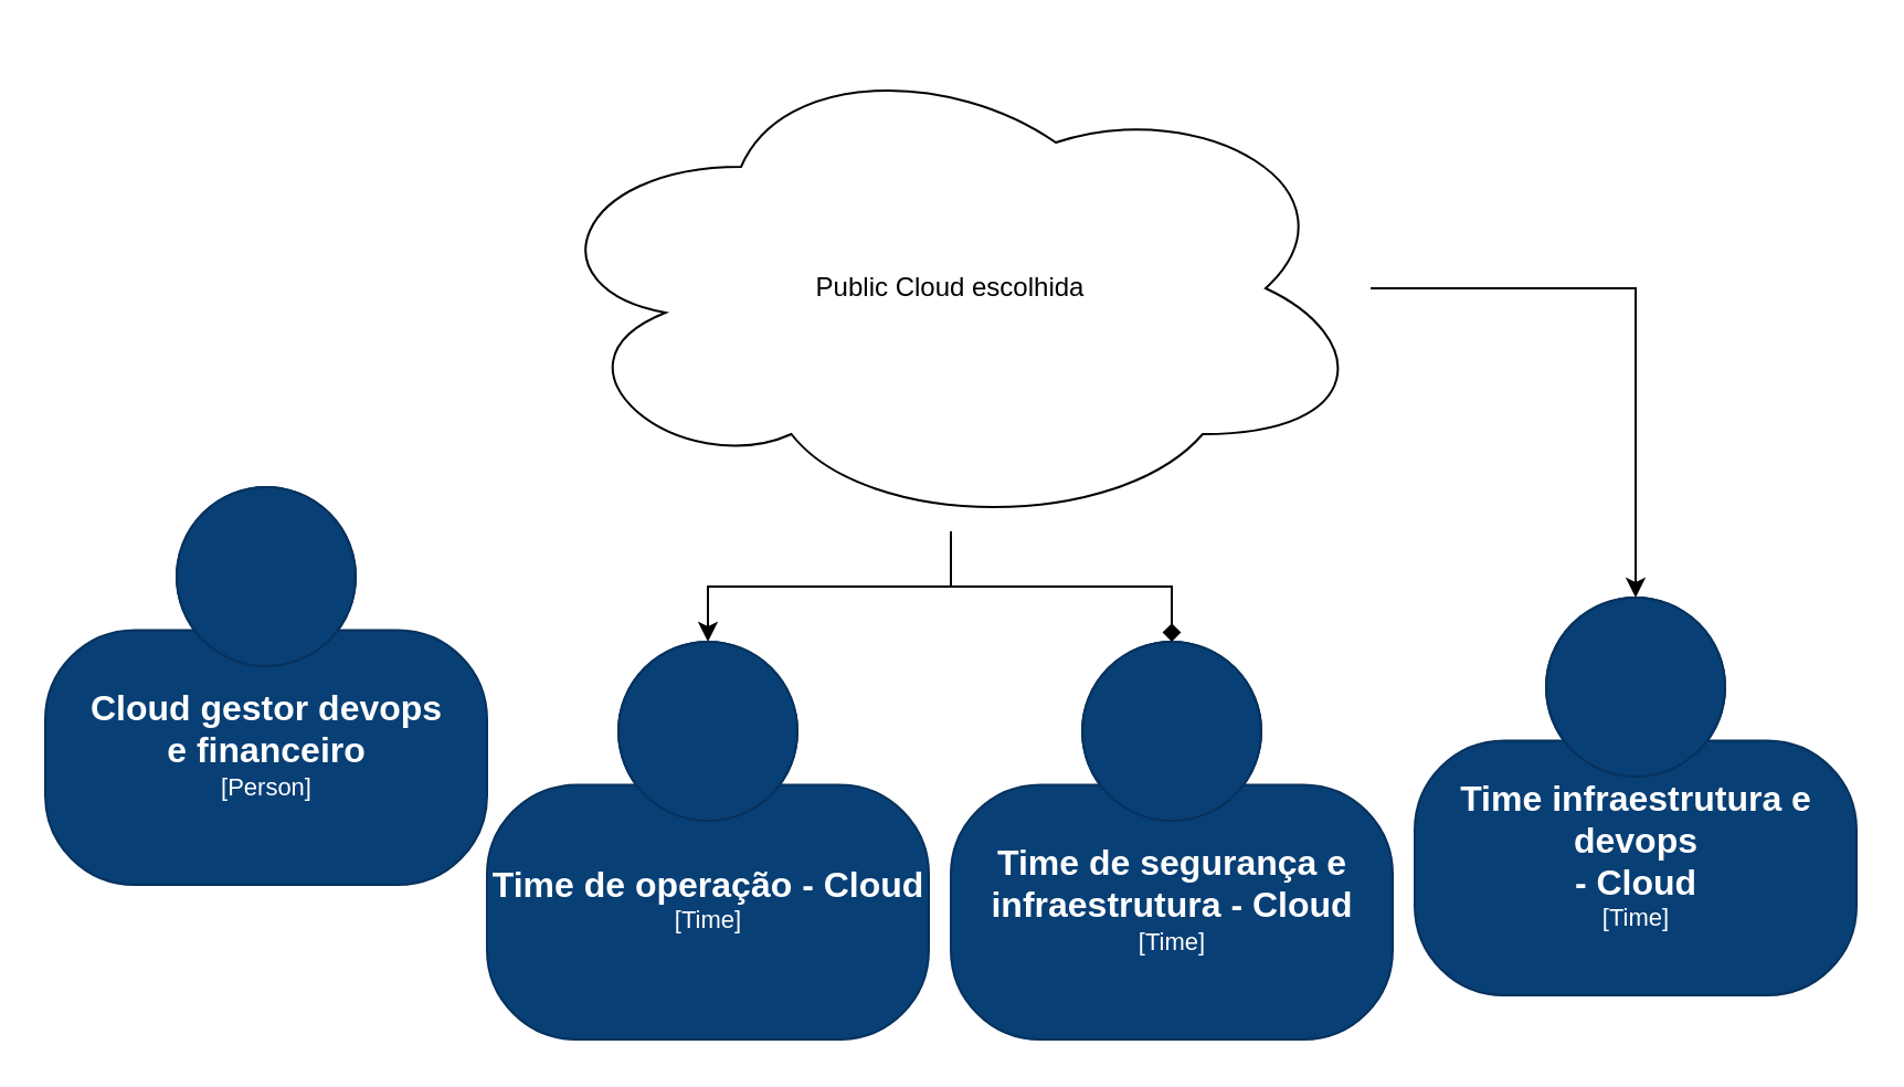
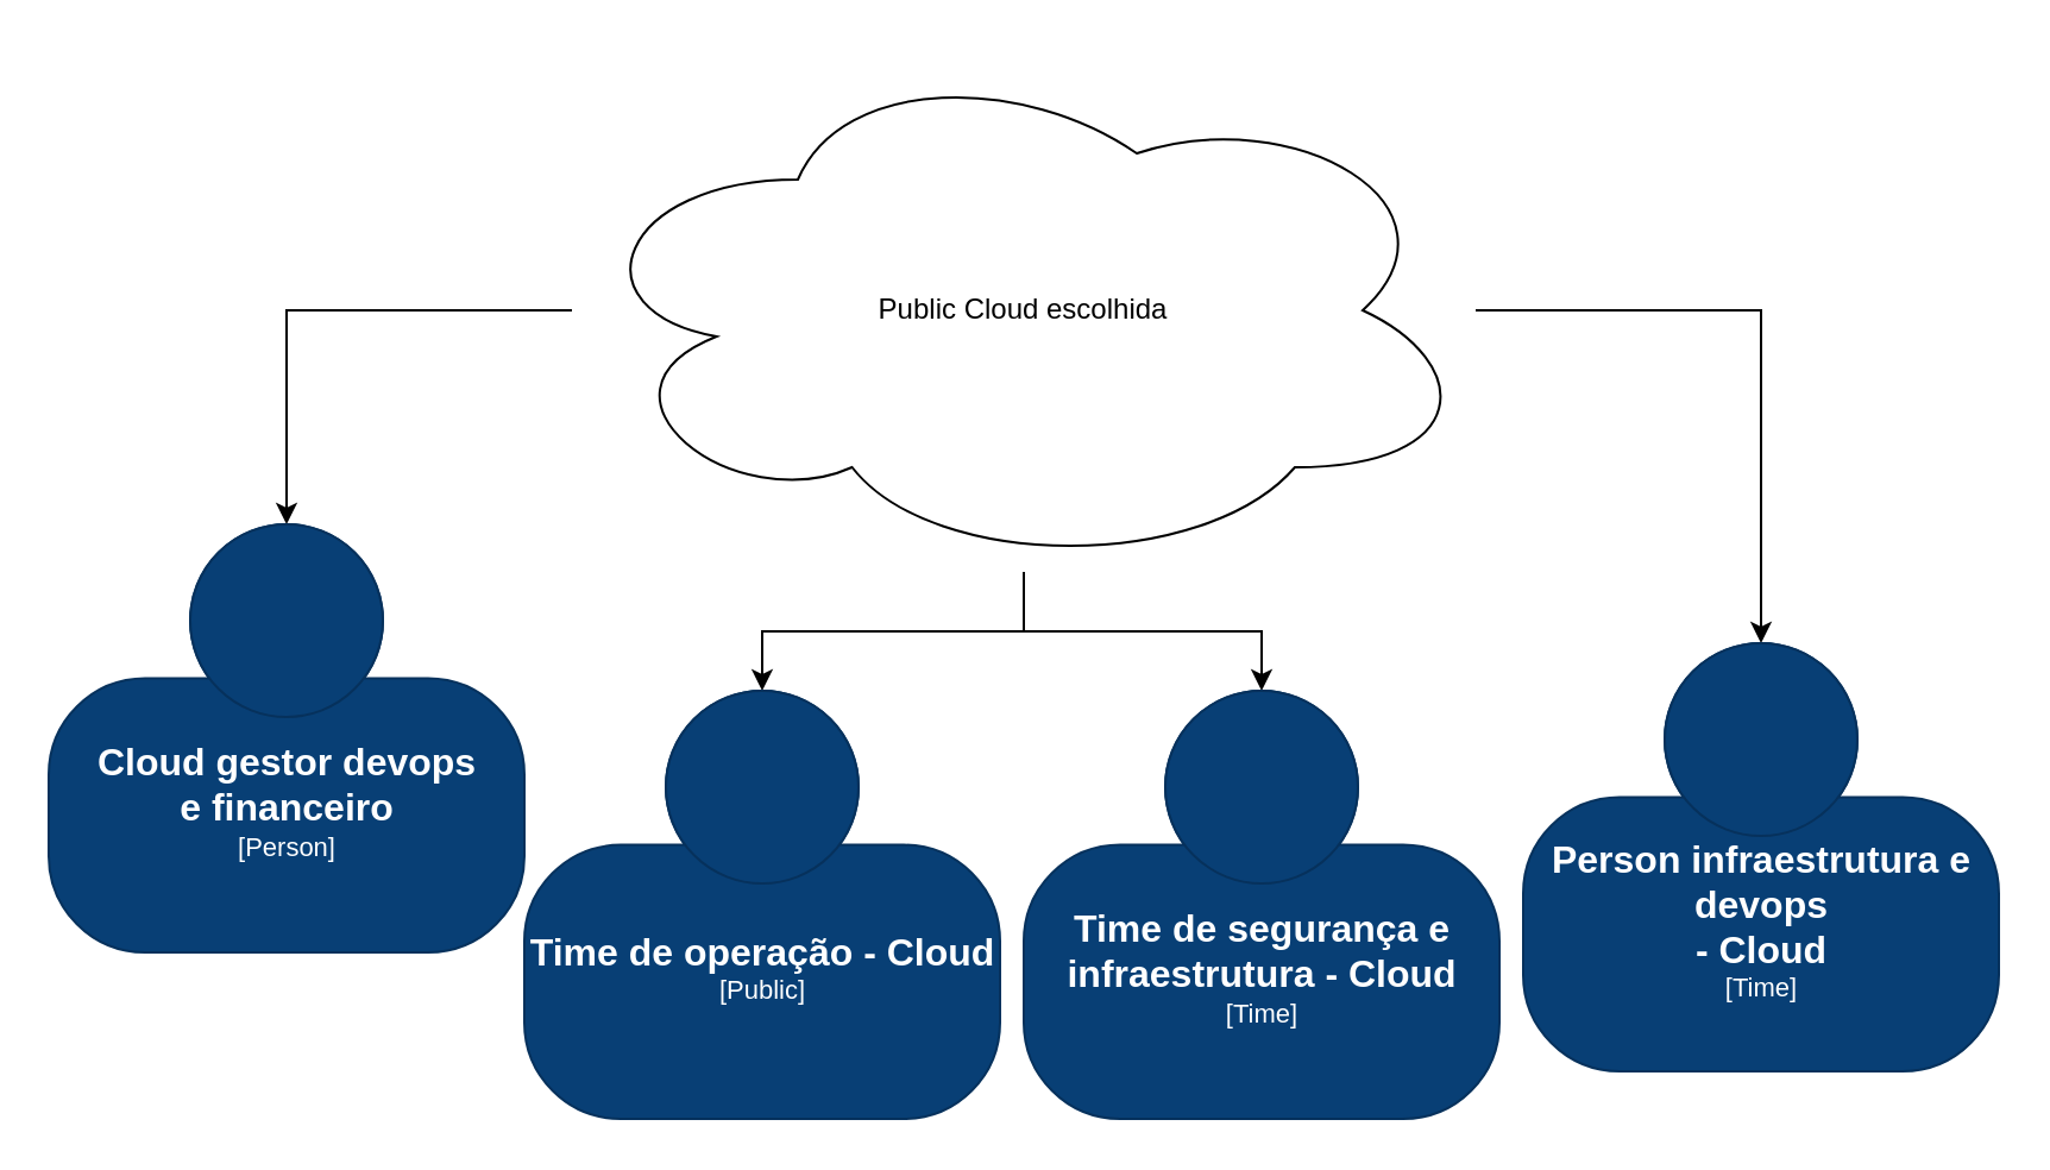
+ <mxCell id="2" style="edgeStyle=orthogonalEdgeStyle;rounded=0;orthogonalLoop=1;jettySize=auto;html=1;entryX=0.5;entryY=0;entryDx=0;entryDy=0;entryPerimeter=0;" edge="1" parent="1" source="6" target="7"><mxGeometry relative="1" as="geometry" /></mxCell>
- <mxCell id="4" style="edgeStyle=orthogonalEdgeStyle;rounded=0;orthogonalLoop=1;jettySize=auto;html=1;endArrow=diamond;" edge="1" parent="1" source="6" target="9"><mxGeometry relative="1" as="geometry" /></mxCell>
+ <mxCell id="4" style="edgeStyle=orthogonalEdgeStyle;rounded=0;orthogonalLoop=1;jettySize=auto;html=1;" edge="1" parent="1" source="6" target="9"><mxGeometry relative="1" as="geometry" /></mxCell>
- <mxCell id="10" value="&lt;font style=&quot;font-size: 16px&quot;&gt;&lt;b&gt;Time infraestrutura e &#10;devops&#10; - Cloud&lt;/b&gt;&lt;/font&gt;&lt;div&gt;[Time]&lt;/div&gt;&lt;br&gt;&lt;div&gt;&lt;font style=&quot;font-size: 11px&quot;&gt;&lt;font color=&quot;#cccccc&quot;&gt;&lt;/font&gt;&lt;/div&gt;" style="html=1;fontSize=11;dashed=0;whitespace=wrap;fillColor=#083F75;strokeColor=#06315C;fontColor=#ffffff;shape=mxgraph.c4.person2;align=center;metaEdit=1;points=[[0.5,0,0],[1,0.5,0],[1,0.75,0],[0.75,1,0],[0.5,1,0],[0.25,1,0],[0,0.75,0],[0,0.5,0]];resizable=0;" vertex="1" parent="1"><mxGeometry x="640" y="270" width="200" height="180" as="geometry" /></mxCell>
+ <mxCell id="10" value="&lt;font style=&quot;font-size: 16px&quot;&gt;&lt;b&gt;Person infraestrutura e &#10;devops&#10; - Cloud&lt;/b&gt;&lt;/font&gt;&lt;div&gt;[Time]&lt;/div&gt;&lt;br&gt;&lt;div&gt;&lt;font style=&quot;font-size: 11px&quot;&gt;&lt;font color=&quot;#cccccc&quot;&gt;&lt;/font&gt;&lt;/div&gt;" style="html=1;fontSize=11;dashed=0;whitespace=wrap;fillColor=#083F75;strokeColor=#06315C;fontColor=#ffffff;shape=mxgraph.c4.person2;align=center;metaEdit=1;points=[[0.5,0,0],[1,0.5,0],[1,0.75,0],[0.75,1,0],[0.5,1,0],[0.25,1,0],[0,0.75,0],[0,0.5,0]];resizable=0;" vertex="1" parent="1"><mxGeometry x="640" y="270" width="200" height="180" as="geometry" /></mxCell>
- <mxCell id="8" value="&lt;font style=&quot;font-size: 16px&quot;&gt;&lt;b&gt;Time de operação - Cloud&lt;/b&gt;&lt;/font&gt;&lt;div&gt;[Time]&lt;/div&gt;&lt;br&gt;&lt;div&gt;&lt;font style=&quot;font-size: 11px&quot;&gt;&lt;font color=&quot;#cccccc&quot;&gt;&lt;/font&gt;&lt;/div&gt;" style="html=1;fontSize=11;dashed=0;whitespace=wrap;fillColor=#083F75;strokeColor=#06315C;fontColor=#ffffff;shape=mxgraph.c4.person2;align=center;metaEdit=1;points=[[0.5,0,0],[1,0.5,0],[1,0.75,0],[0.75,1,0],[0.5,1,0],[0.25,1,0],[0,0.75,0],[0,0.5,0]];resizable=0;" vertex="1" parent="1"><mxGeometry x="220" y="290" width="200" height="180" as="geometry" /></mxCell>
+ <mxCell id="8" value="&lt;font style=&quot;font-size: 16px&quot;&gt;&lt;b&gt;Time de operação - Cloud&lt;/b&gt;&lt;/font&gt;&lt;div&gt;[Public]&lt;/div&gt;&lt;br&gt;&lt;div&gt;&lt;font style=&quot;font-size: 11px&quot;&gt;&lt;font color=&quot;#cccccc&quot;&gt;&lt;/font&gt;&lt;/div&gt;" style="html=1;fontSize=11;dashed=0;whitespace=wrap;fillColor=#083F75;strokeColor=#06315C;fontColor=#ffffff;shape=mxgraph.c4.person2;align=center;metaEdit=1;points=[[0.5,0,0],[1,0.5,0],[1,0.75,0],[0.75,1,0],[0.5,1,0],[0.25,1,0],[0,0.75,0],[0,0.5,0]];resizable=0;" vertex="1" parent="1"><mxGeometry x="220" y="290" width="200" height="180" as="geometry" /></mxCell>
